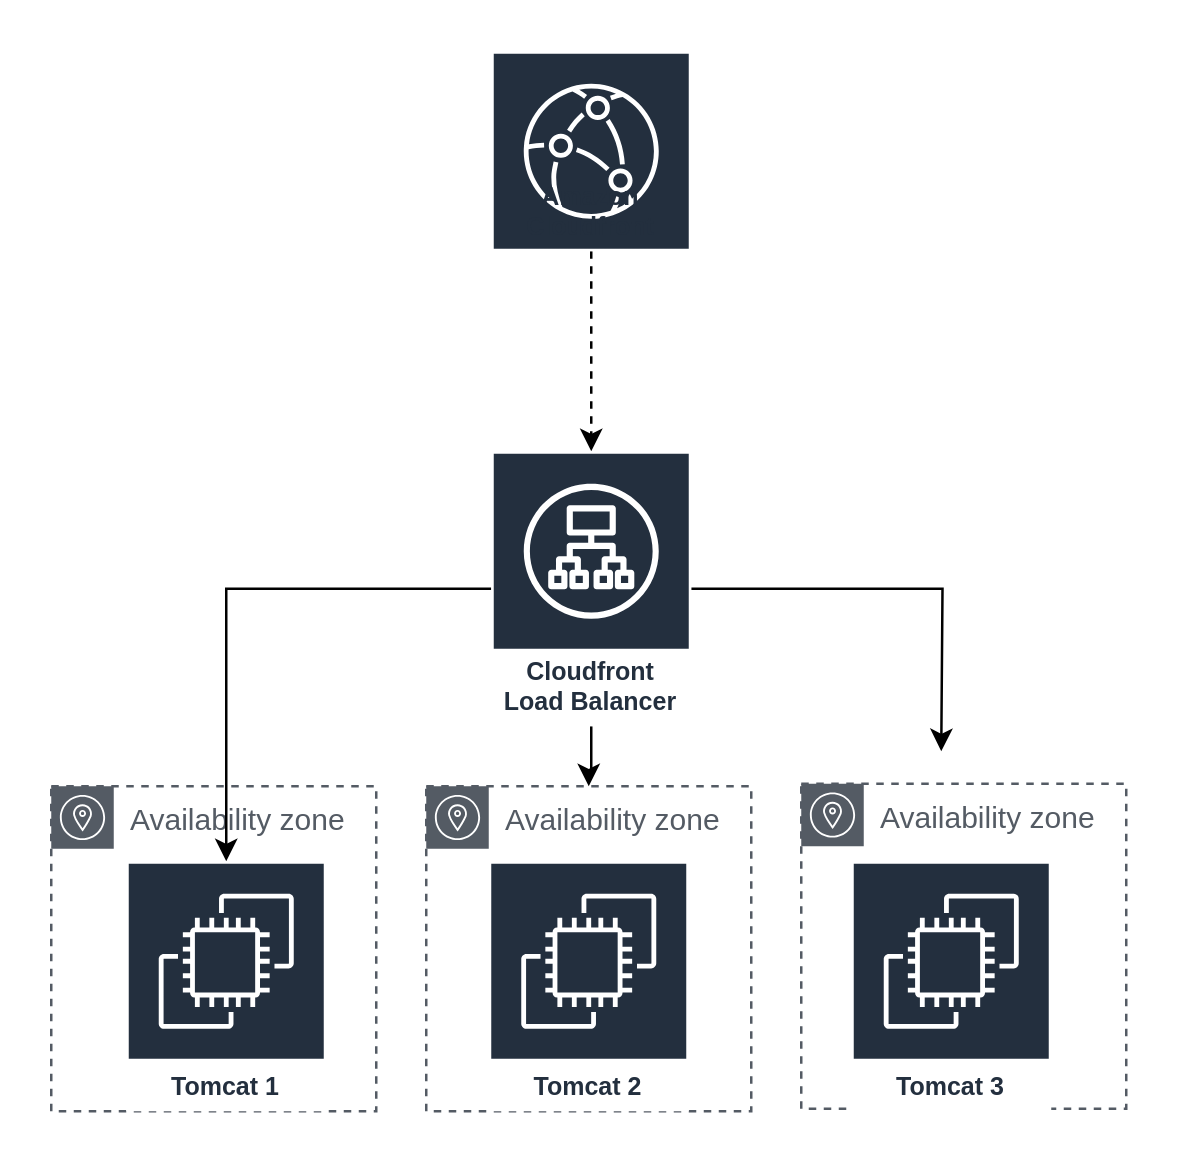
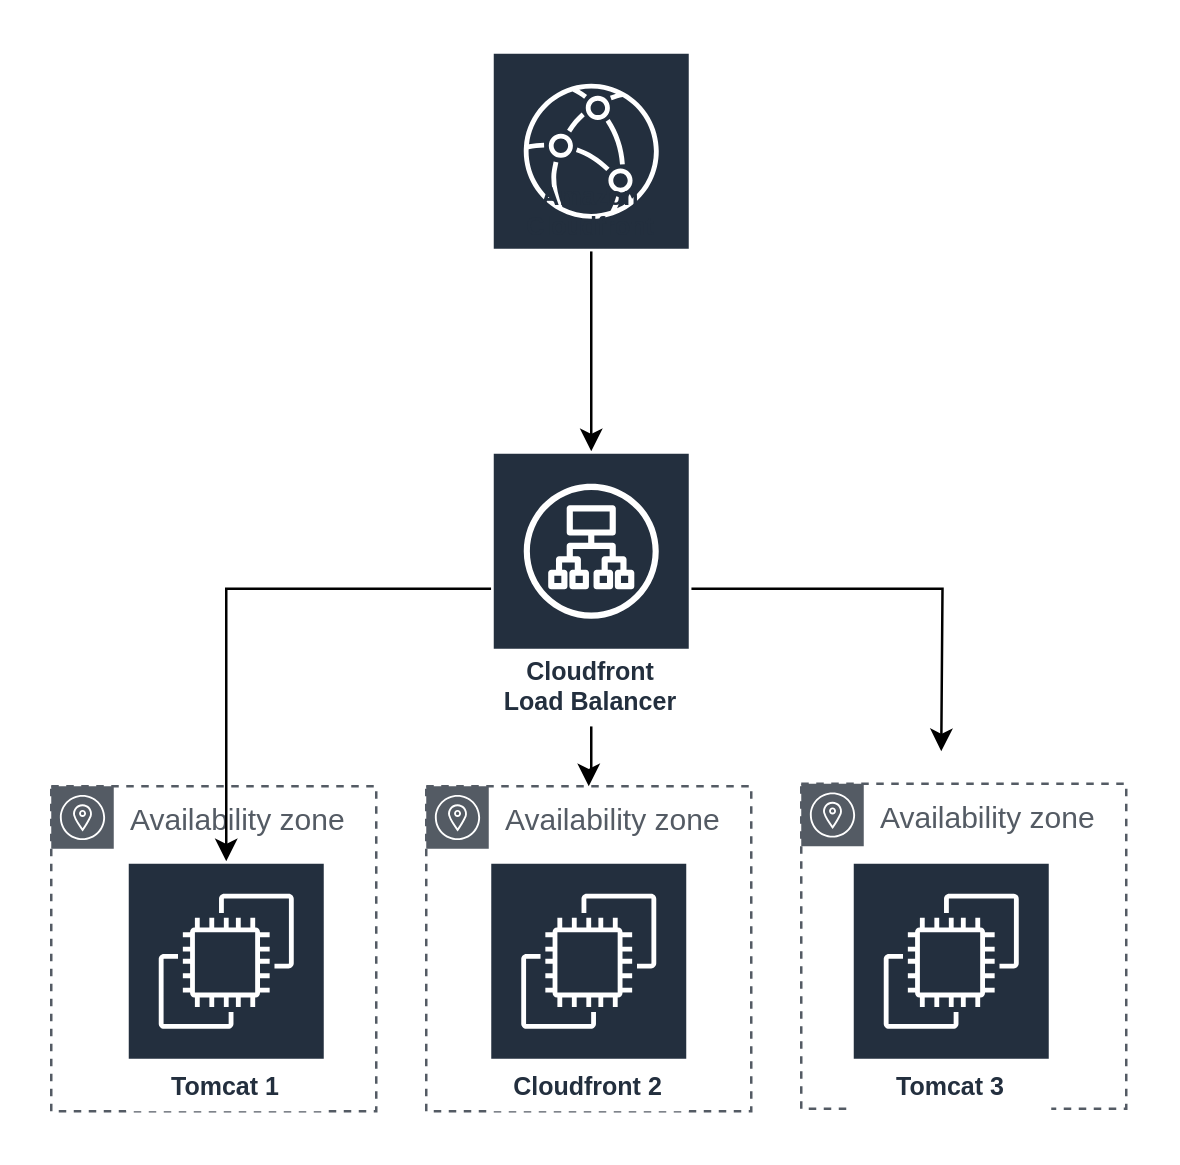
- <mxCell id="5" value="" style="edgeStyle=orthogonalEdgeStyle;rounded=0;orthogonalLoop=1;jettySize=auto;html=1;dashed=1;" edge="1" parent="1" source="6" target="10"><mxGeometry relative="1" as="geometry" /></mxCell>
+ <mxCell id="5" value="" style="edgeStyle=orthogonalEdgeStyle;rounded=0;orthogonalLoop=1;jettySize=auto;html=1;" edge="1" parent="1" source="6" target="10"><mxGeometry relative="1" as="geometry" /></mxCell>
- <mxCell id="12" value="Tomcat 2" style="sketch=0;outlineConnect=0;fontColor=#232F3E;gradientColor=none;strokeColor=#ffffff;fillColor=#232F3E;dashed=0;verticalLabelPosition=middle;verticalAlign=bottom;align=center;html=1;whiteSpace=wrap;fontSize=10;fontStyle=1;spacing=3;shape=mxgraph.aws4.productIcon;prIcon=mxgraph.aws4.ec2;" vertex="1" parent="1"><mxGeometry x="195" y="344" width="80" height="100" as="geometry" /></mxCell>
+ <mxCell id="12" value="Cloudfront 2" style="sketch=0;outlineConnect=0;fontColor=#232F3E;gradientColor=none;strokeColor=#ffffff;fillColor=#232F3E;dashed=0;verticalLabelPosition=middle;verticalAlign=bottom;align=center;html=1;whiteSpace=wrap;fontSize=10;fontStyle=1;spacing=3;shape=mxgraph.aws4.productIcon;prIcon=mxgraph.aws4.ec2;" vertex="1" parent="1"><mxGeometry x="195" y="344" width="80" height="100" as="geometry" /></mxCell>
